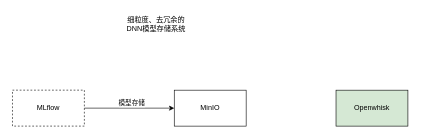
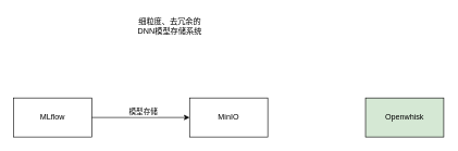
- <mxCell id="2" value="MLflow" style="rounded=0;whiteSpace=wrap;html=1;dashed=1;" vertex="1" parent="1"><mxGeometry x="20" y="150" width="120" height="60" as="geometry" /></mxCell>
+ <mxCell id="2" value="MLflow" style="rounded=0;whiteSpace=wrap;html=1;" vertex="1" parent="1"><mxGeometry x="20" y="150" width="120" height="60" as="geometry" /></mxCell>
